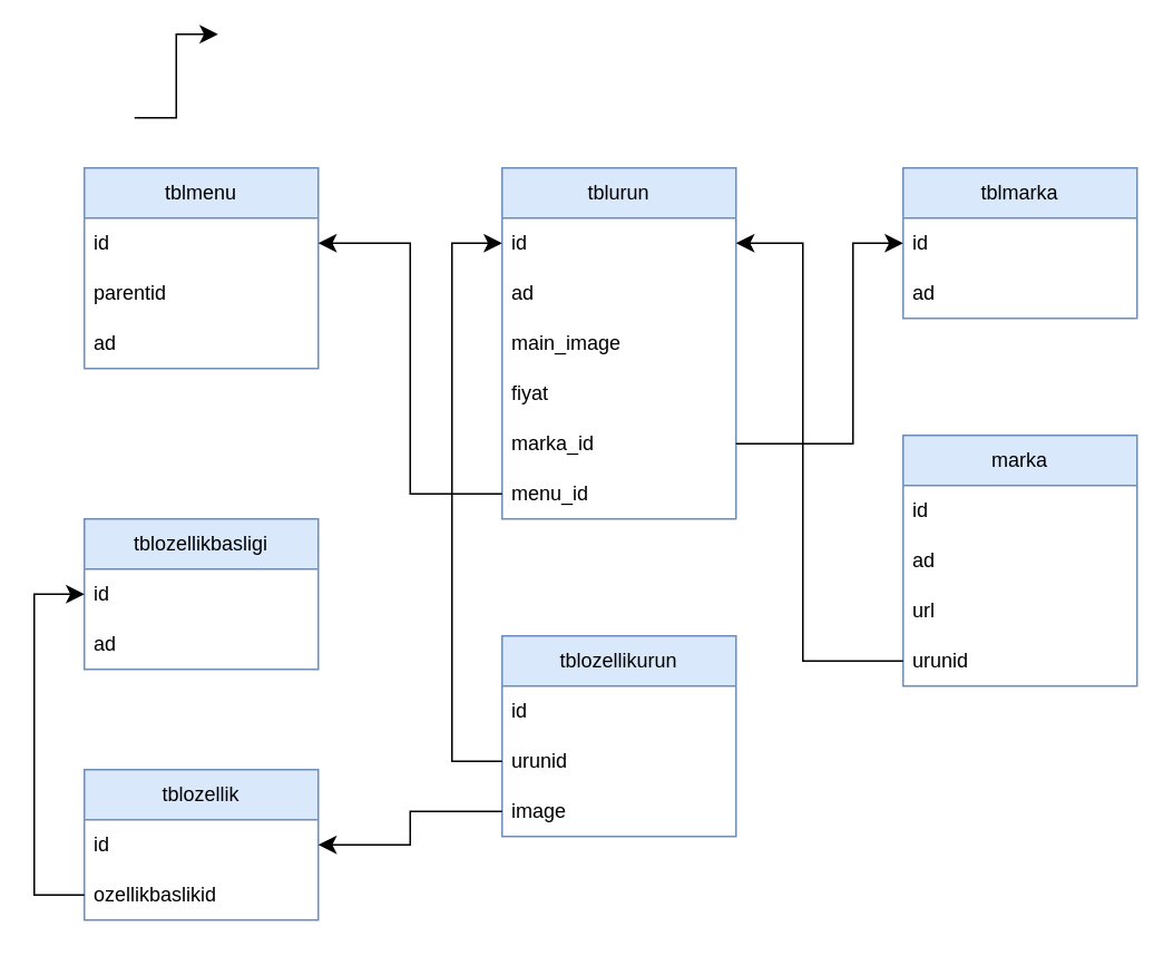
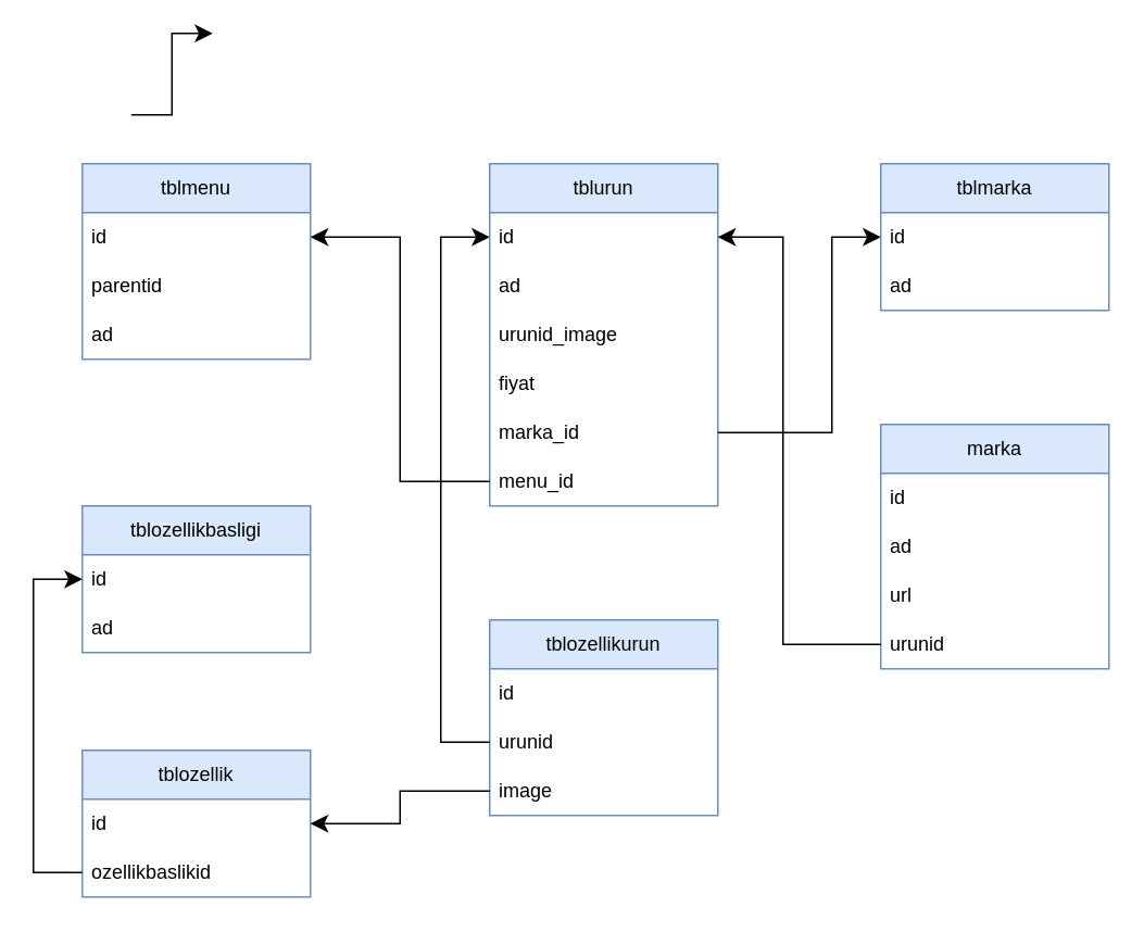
- <mxCell id="10" value="main_image" style="text;strokeColor=none;fillColor=none;align=left;verticalAlign=middle;spacingLeft=4;spacingRight=4;overflow=hidden;points=[[0,0.5],[1,0.5]];portConstraint=eastwest;rotatable=0;whiteSpace=wrap;html=1;" vertex="1" parent="7"><mxGeometry y="90" width="140" height="30" as="geometry" /></mxCell>
+ <mxCell id="10" value="urunid_image" style="text;strokeColor=none;fillColor=none;align=left;verticalAlign=middle;spacingLeft=4;spacingRight=4;overflow=hidden;points=[[0,0.5],[1,0.5]];portConstraint=eastwest;rotatable=0;whiteSpace=wrap;html=1;" vertex="1" parent="7"><mxGeometry y="90" width="140" height="30" as="geometry" /></mxCell>
